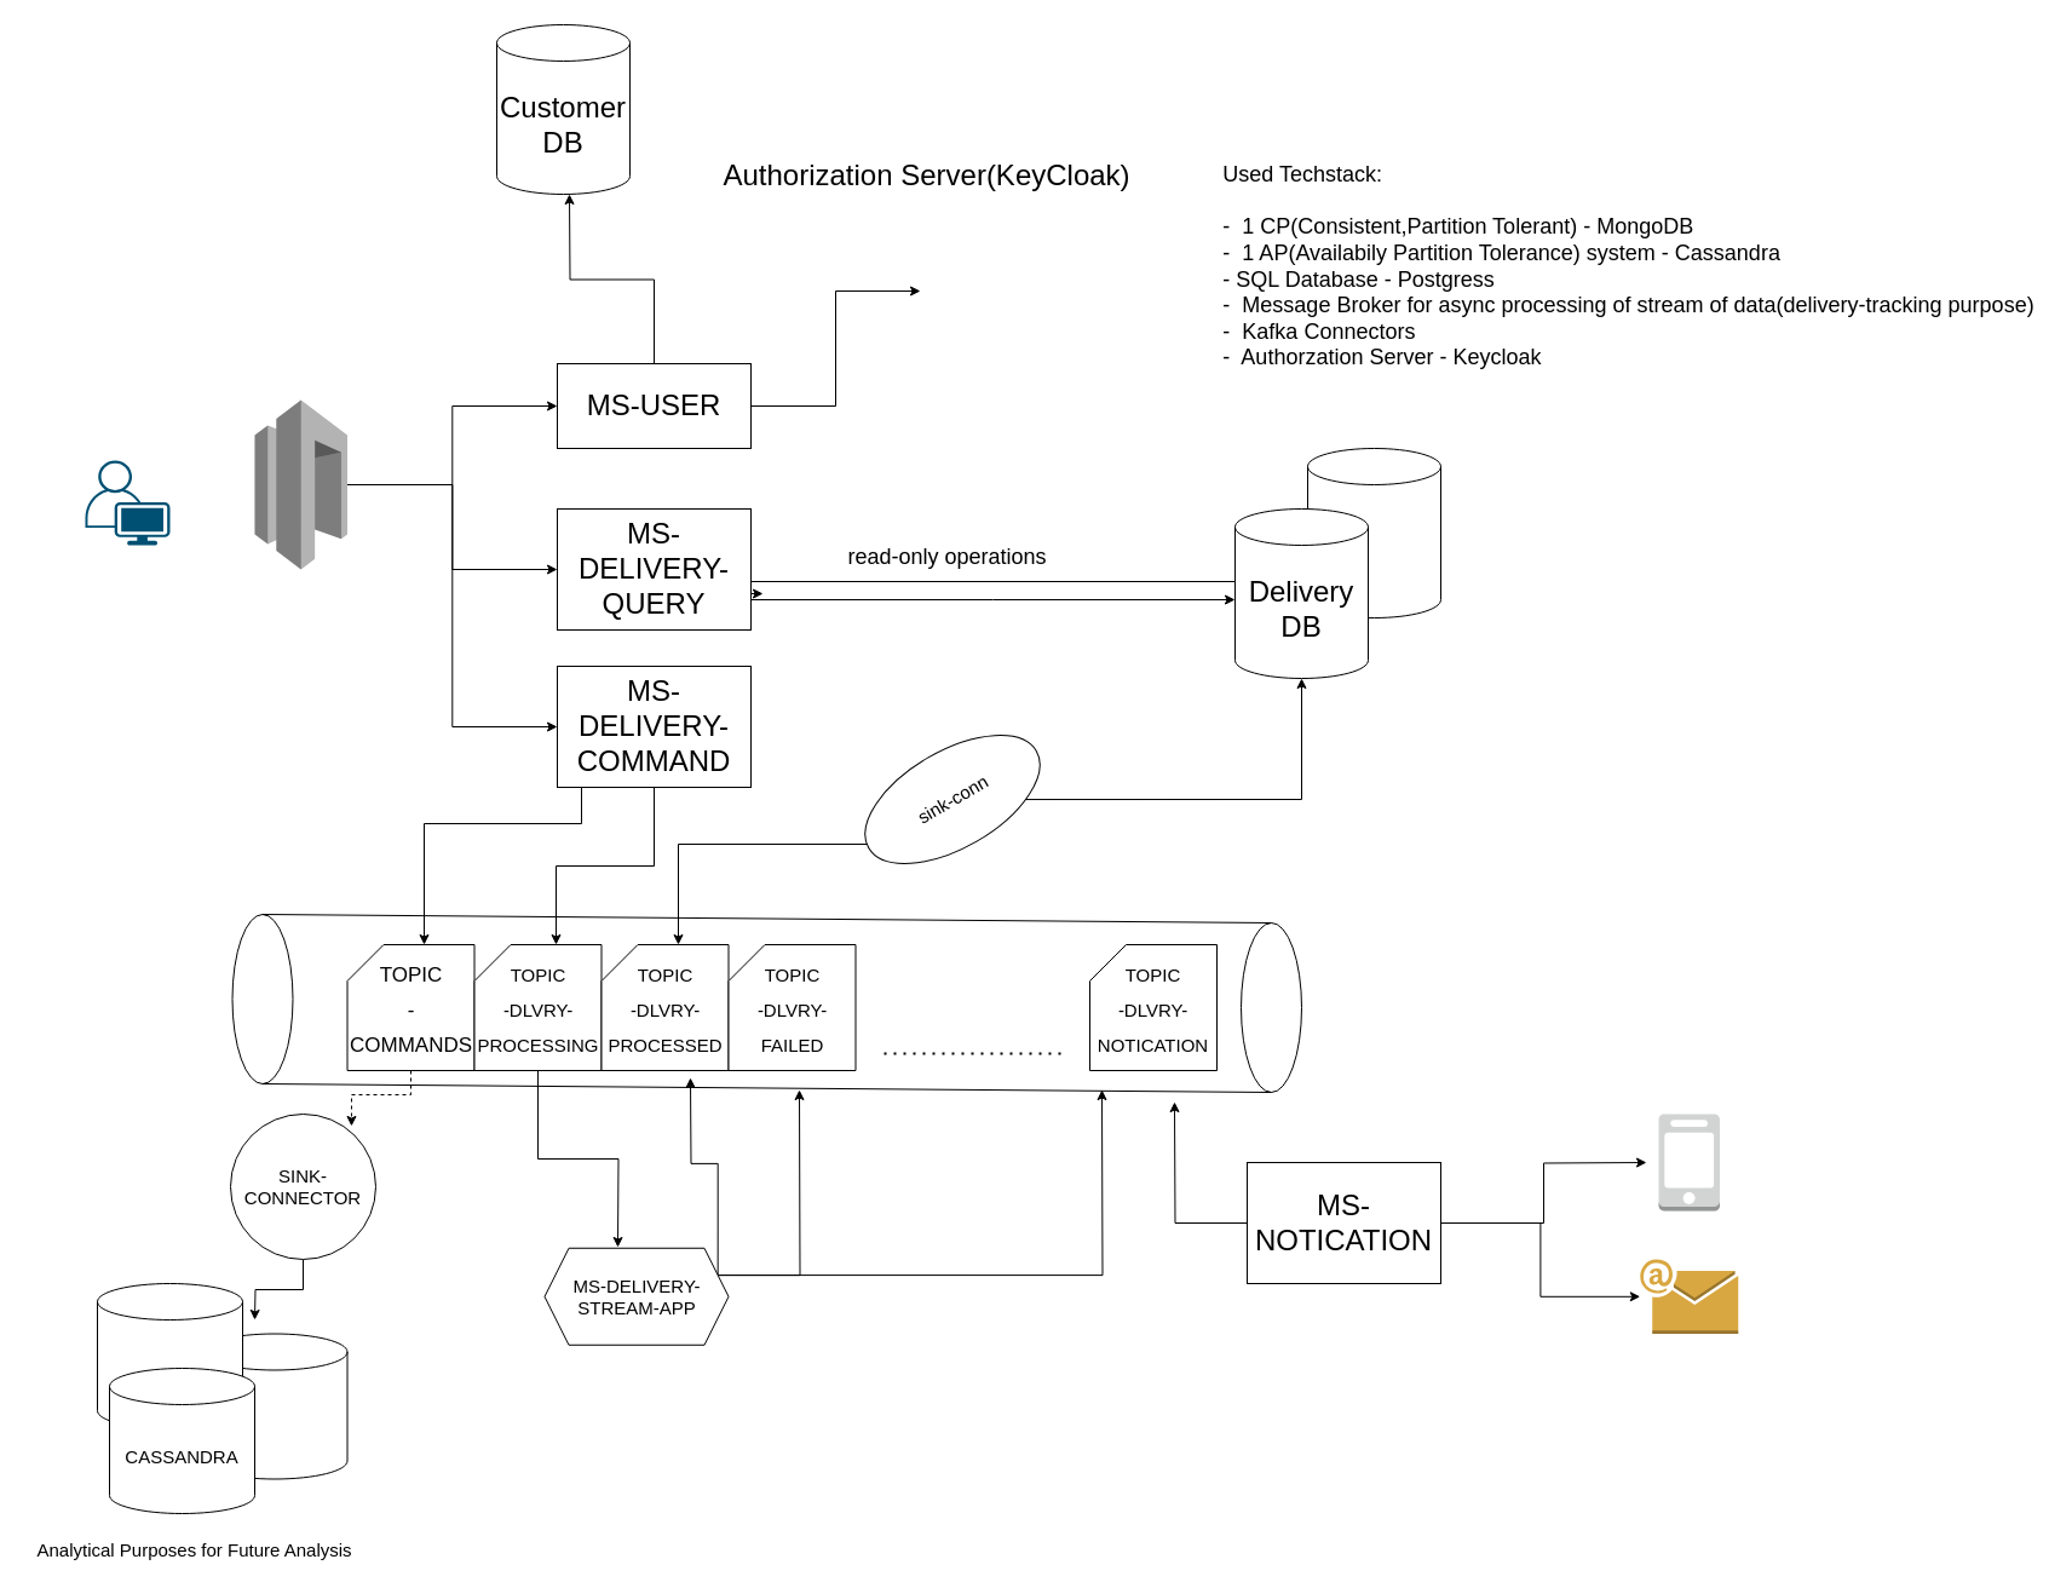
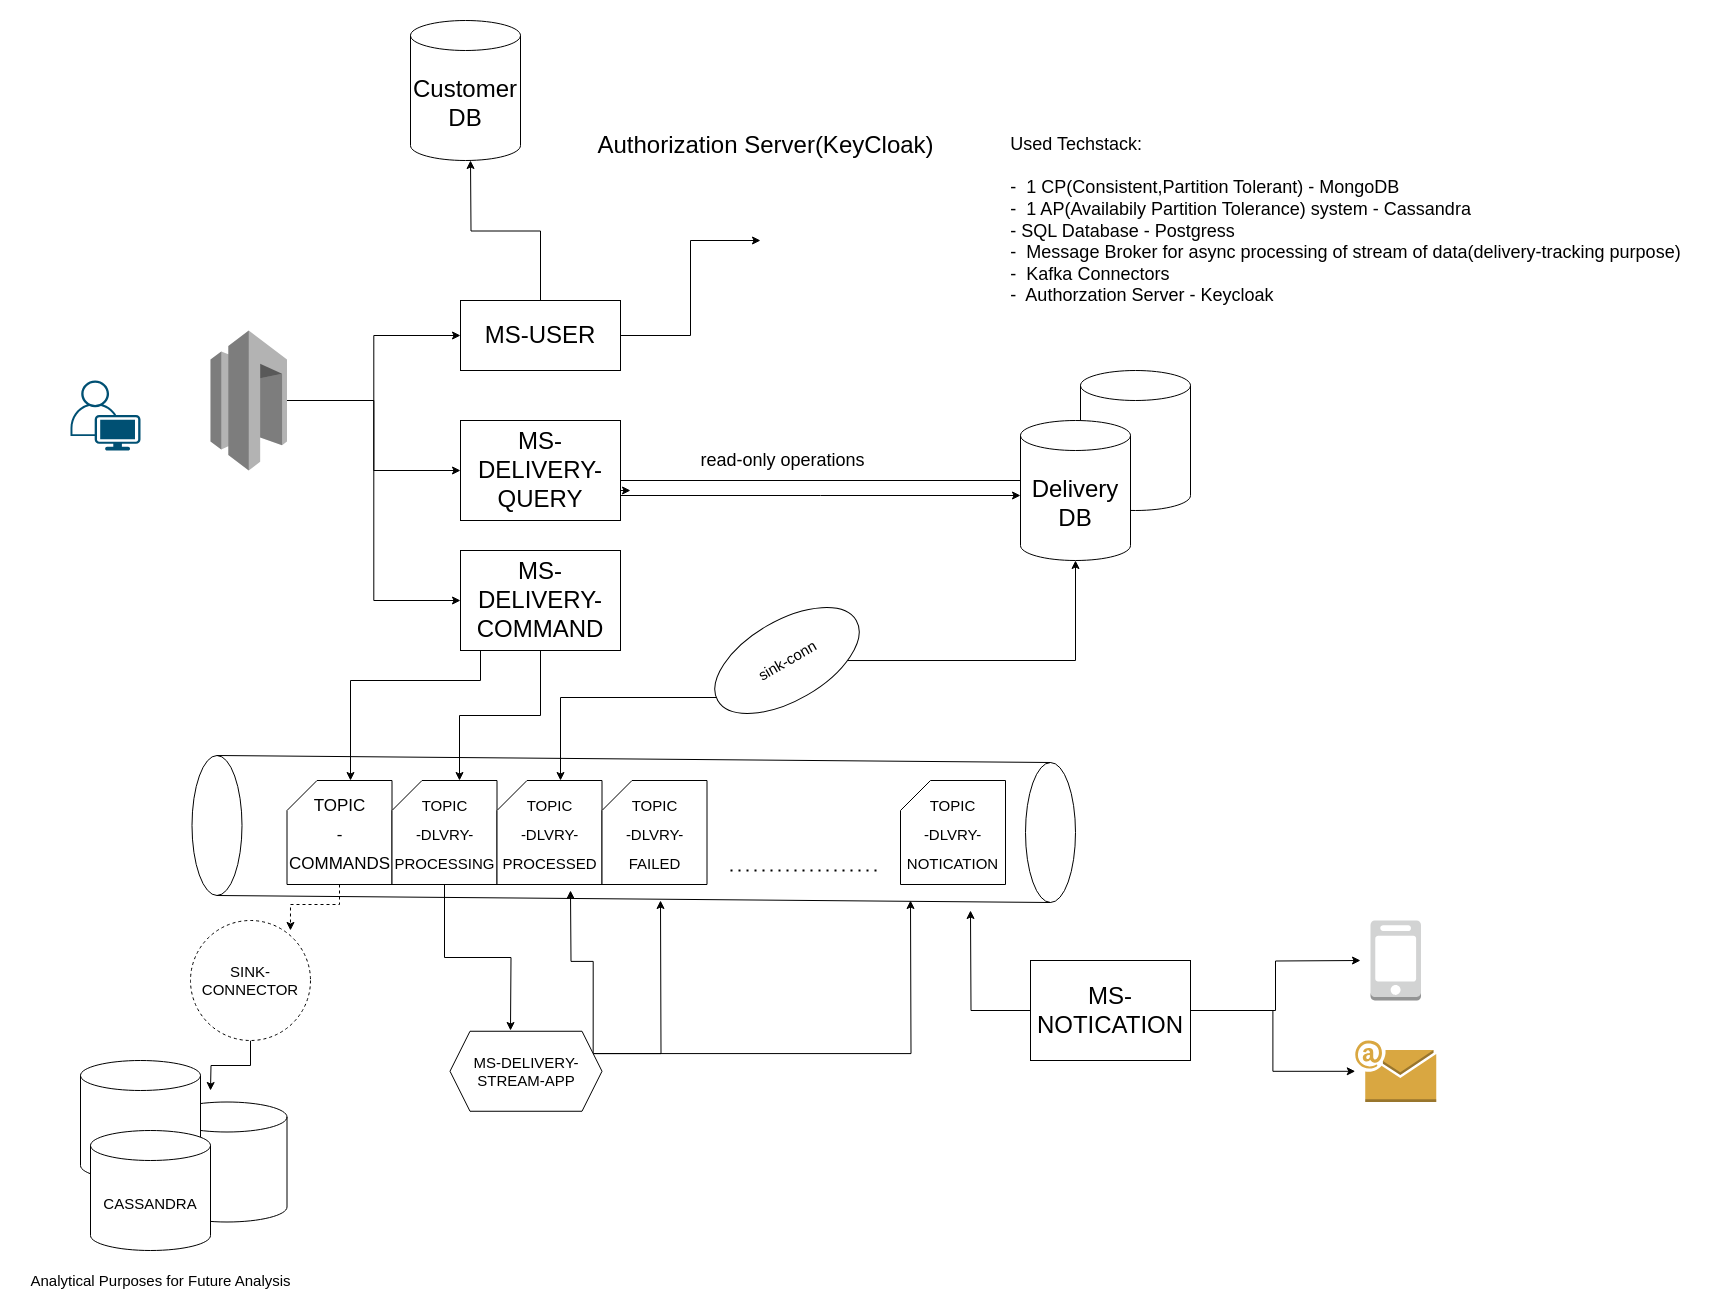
- <mxCell id="39" value="SINK-CONNECTOR" style="ellipse;whiteSpace=wrap;html=1;aspect=fixed;fontSize=15;fillColor=#FFFFFF;" vertex="1" parent="1"><mxGeometry x="190" y="920" width="120" height="120" as="geometry" /></mxCell>
+ <mxCell id="39" value="SINK-CONNECTOR" style="ellipse;whiteSpace=wrap;html=1;aspect=fixed;fontSize=15;fillColor=#FFFFFF;dashed=1;" vertex="1" parent="1"><mxGeometry x="190" y="920" width="120" height="120" as="geometry" /></mxCell>
